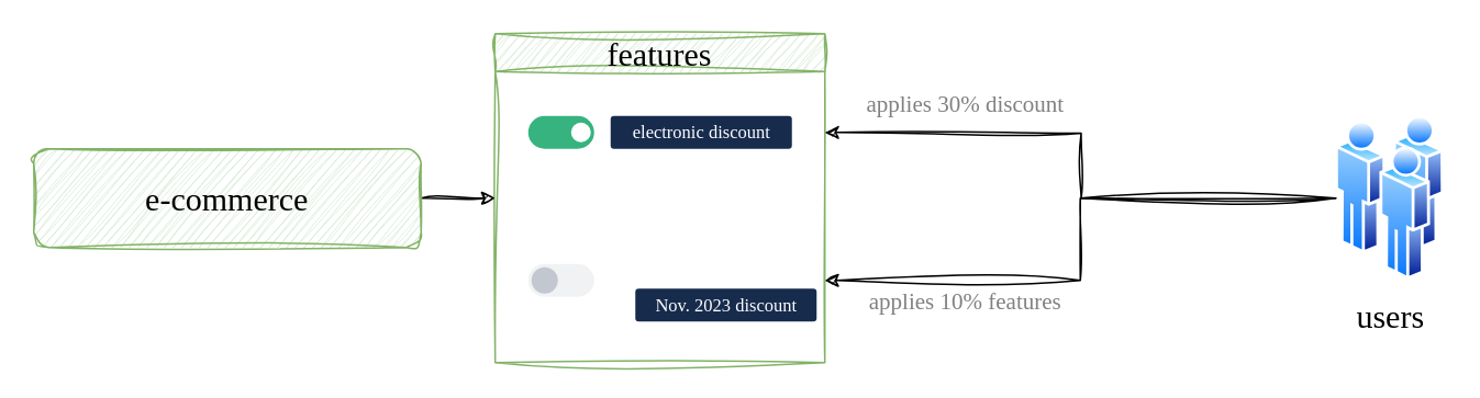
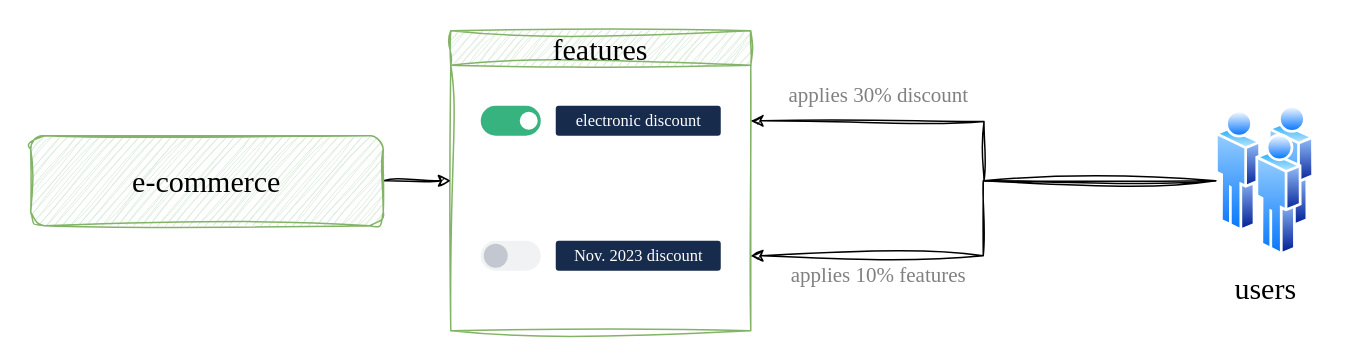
- <mxCell id="8" value="Nov. 2023 discount" style="rounded=1;arcSize=10;fillColor=#172B4D;strokeColor=none;html=1;fontSize=11;align=center;fontColor=#ffffff;fontStyle=0;fontSize=11;sketch=0;hachureGap=4;pointerEvents=0;fontFamily=Architects Daughter;fontSource=https%3A%2F%2Ffonts.googleapis.com%2Fcss%3Ffamily%3DArchitects%2BDaughter;jiggle=2;curveFitting=1;" vertex="1" parent="2"><mxGeometry x="85" y="155" width="110" height="20" as="geometry" /></mxCell>
+ <mxCell id="8" value="Nov. 2023 discount" style="rounded=1;arcSize=10;fillColor=#172B4D;strokeColor=none;html=1;fontSize=11;align=center;fontColor=#ffffff;fontStyle=0;fontSize=11;sketch=0;hachureGap=4;pointerEvents=0;fontFamily=Architects Daughter;fontSource=https%3A%2F%2Ffonts.googleapis.com%2Fcss%3Ffamily%3DArchitects%2BDaughter;jiggle=2;curveFitting=1;" vertex="1" parent="2"><mxGeometry x="70" y="140" width="110" height="20" as="geometry" /></mxCell>
